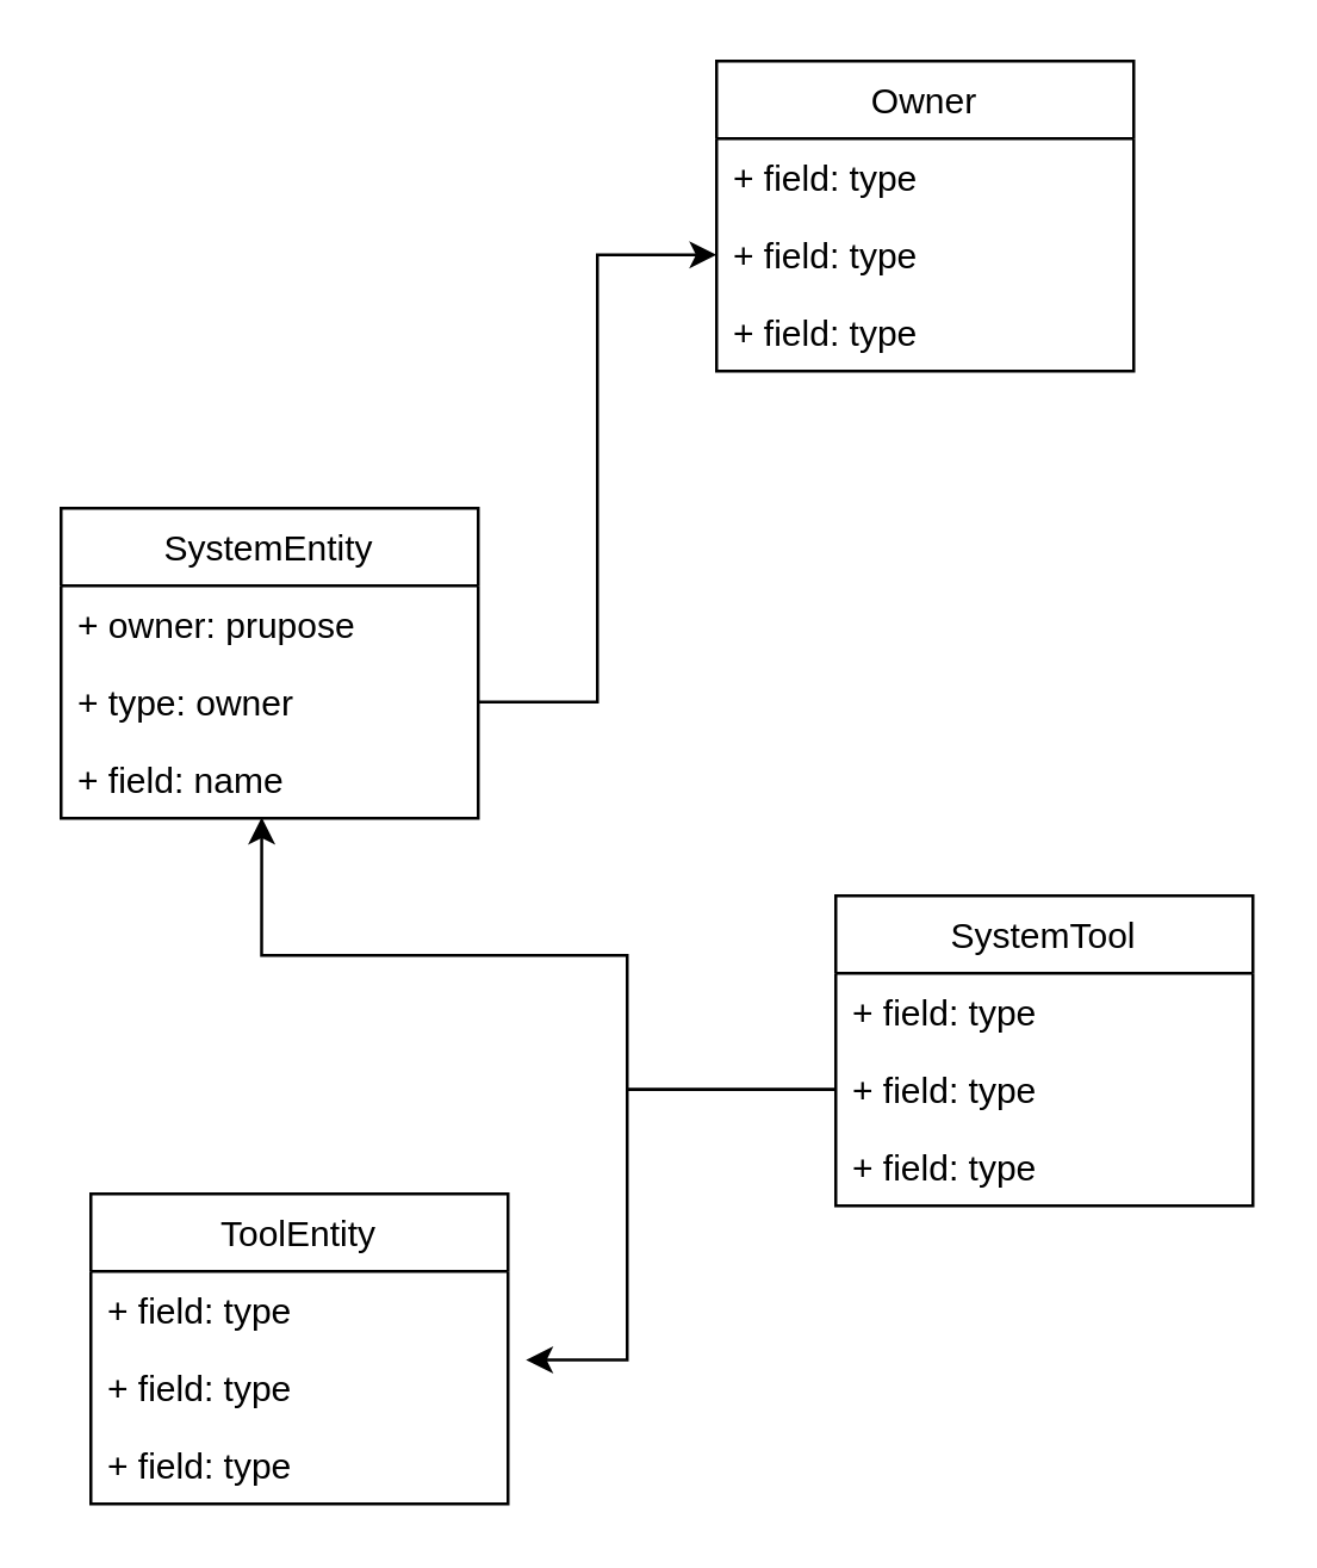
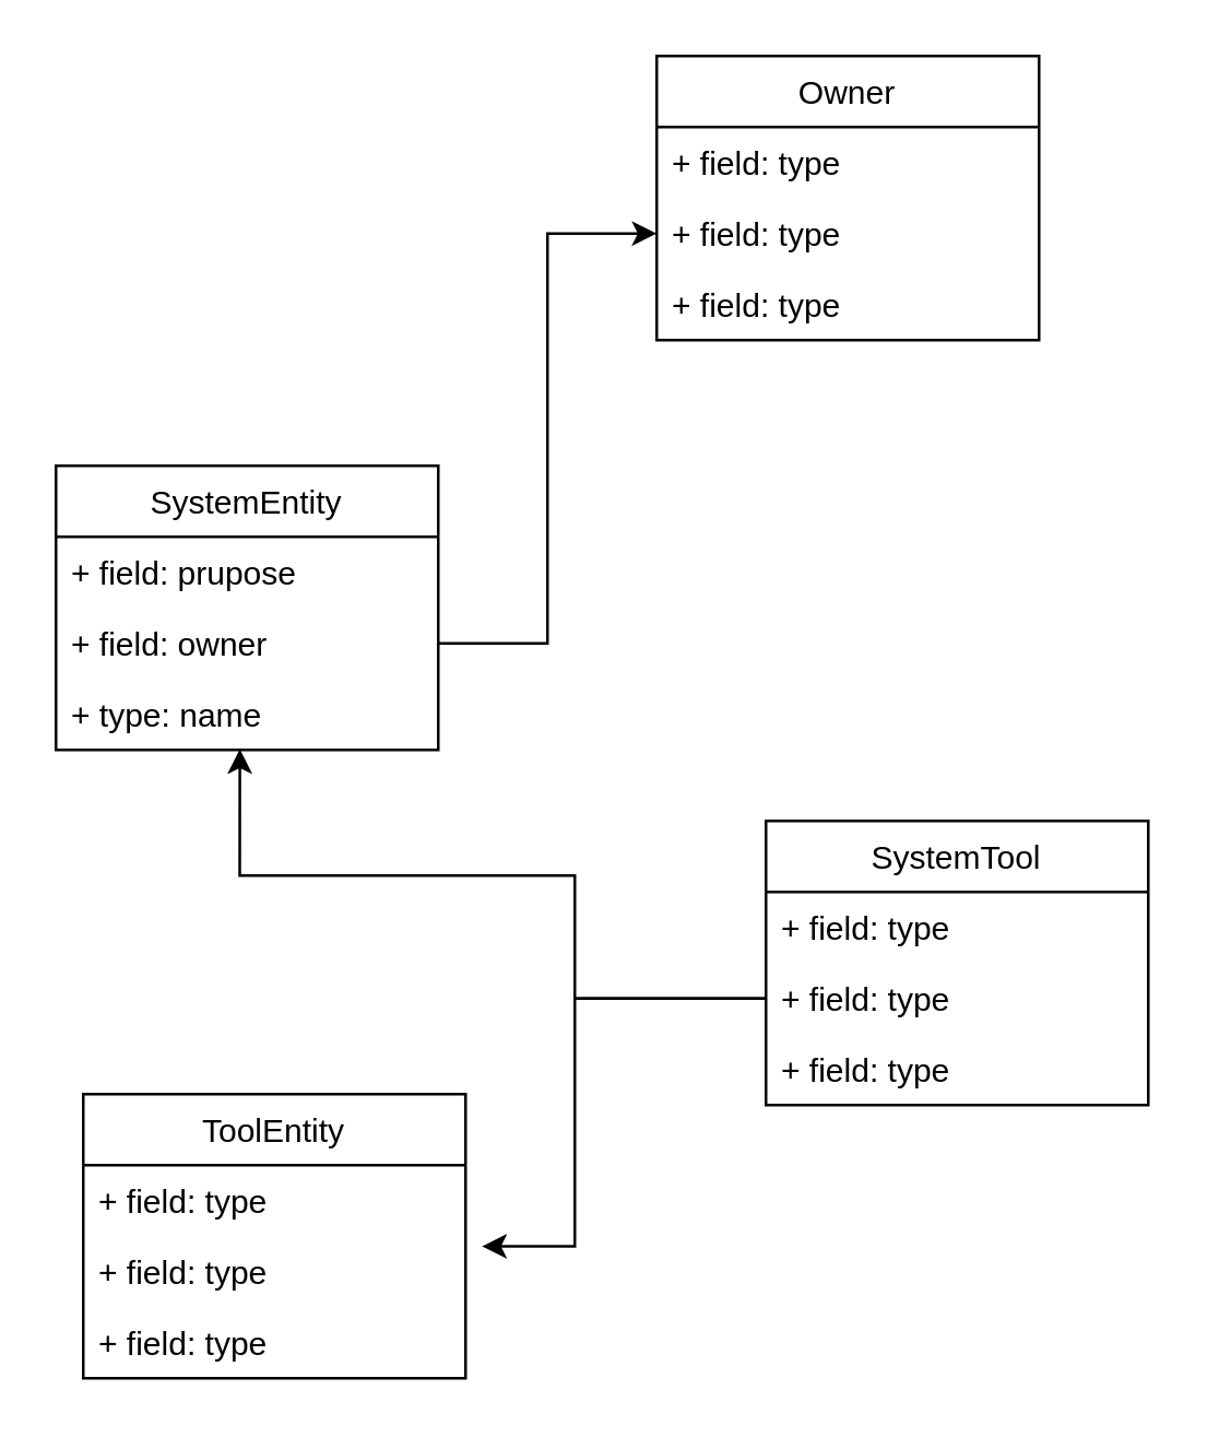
- <mxCell id="3" value="+ owner: prupose" style="text;strokeColor=none;fillColor=none;align=left;verticalAlign=top;spacingLeft=4;spacingRight=4;overflow=hidden;rotatable=0;points=[[0,0.5],[1,0.5]];portConstraint=eastwest;" parent="2" vertex="1"><mxGeometry y="26" width="140" height="26" as="geometry" /></mxCell>
+ <mxCell id="3" value="+ field: prupose" style="text;strokeColor=none;fillColor=none;align=left;verticalAlign=top;spacingLeft=4;spacingRight=4;overflow=hidden;rotatable=0;points=[[0,0.5],[1,0.5]];portConstraint=eastwest;" parent="2" vertex="1"><mxGeometry y="26" width="140" height="26" as="geometry" /></mxCell>
- <mxCell id="4" value="+ type: owner" style="text;strokeColor=none;fillColor=none;align=left;verticalAlign=top;spacingLeft=4;spacingRight=4;overflow=hidden;rotatable=0;points=[[0,0.5],[1,0.5]];portConstraint=eastwest;" parent="2" vertex="1"><mxGeometry y="52" width="140" height="26" as="geometry" /></mxCell>
+ <mxCell id="4" value="+ field: owner" style="text;strokeColor=none;fillColor=none;align=left;verticalAlign=top;spacingLeft=4;spacingRight=4;overflow=hidden;rotatable=0;points=[[0,0.5],[1,0.5]];portConstraint=eastwest;" parent="2" vertex="1"><mxGeometry y="52" width="140" height="26" as="geometry" /></mxCell>
- <mxCell id="5" value="+ field: name" style="text;strokeColor=none;fillColor=none;align=left;verticalAlign=top;spacingLeft=4;spacingRight=4;overflow=hidden;rotatable=0;points=[[0,0.5],[1,0.5]];portConstraint=eastwest;" parent="2" vertex="1"><mxGeometry y="78" width="140" height="26" as="geometry" /></mxCell>
+ <mxCell id="5" value="+ type: name" style="text;strokeColor=none;fillColor=none;align=left;verticalAlign=top;spacingLeft=4;spacingRight=4;overflow=hidden;rotatable=0;points=[[0,0.5],[1,0.5]];portConstraint=eastwest;" parent="2" vertex="1"><mxGeometry y="78" width="140" height="26" as="geometry" /></mxCell>
